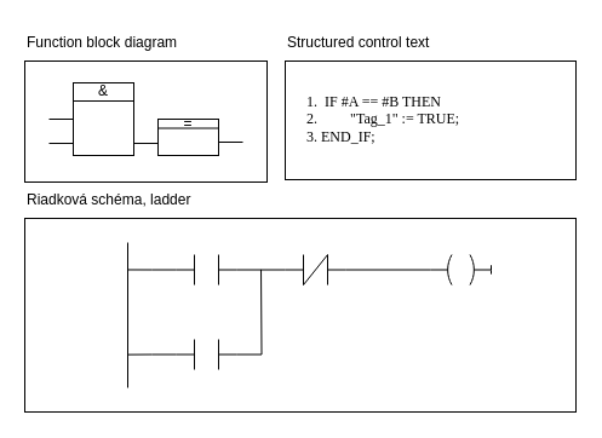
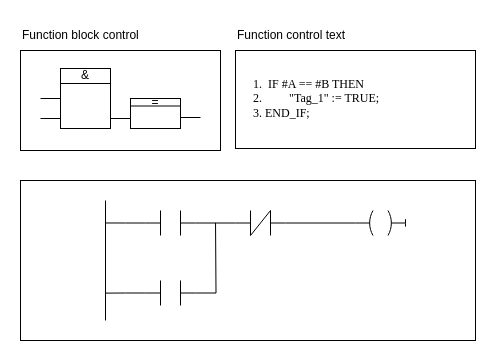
- <mxCell id="27" value="Function block diagram" style="text;html=1;strokeColor=none;fillColor=none;align=left;verticalAlign=middle;whiteSpace=wrap;rounded=0;" parent="1" vertex="1"><mxGeometry x="20" y="20" width="135" height="30" as="geometry" /></mxCell>
+ <mxCell id="27" value="Function block control" style="text;html=1;strokeColor=none;fillColor=none;align=left;verticalAlign=middle;whiteSpace=wrap;rounded=0;" parent="1" vertex="1"><mxGeometry x="20" y="20" width="135" height="30" as="geometry" /></mxCell>
- <mxCell id="29" value="Structured control text" style="text;html=1;strokeColor=none;fillColor=none;align=left;verticalAlign=middle;whiteSpace=wrap;rounded=0;fontFamily=Helvetica;" parent="1" vertex="1"><mxGeometry x="235" y="20" width="130" height="30" as="geometry" /></mxCell>
+ <mxCell id="29" value="Function control text" style="text;html=1;strokeColor=none;fillColor=none;align=left;verticalAlign=middle;whiteSpace=wrap;rounded=0;fontFamily=Helvetica;" parent="1" vertex="1"><mxGeometry x="235" y="20" width="130" height="30" as="geometry" /></mxCell>
- <mxCell id="26" value="Riadková schéma, ladder" style="text;html=1;strokeColor=none;fillColor=none;align=left;verticalAlign=middle;whiteSpace=wrap;rounded=0;" parent="1" vertex="1"><mxGeometry x="20" y="150" width="145" height="30" as="geometry" /></mxCell>
